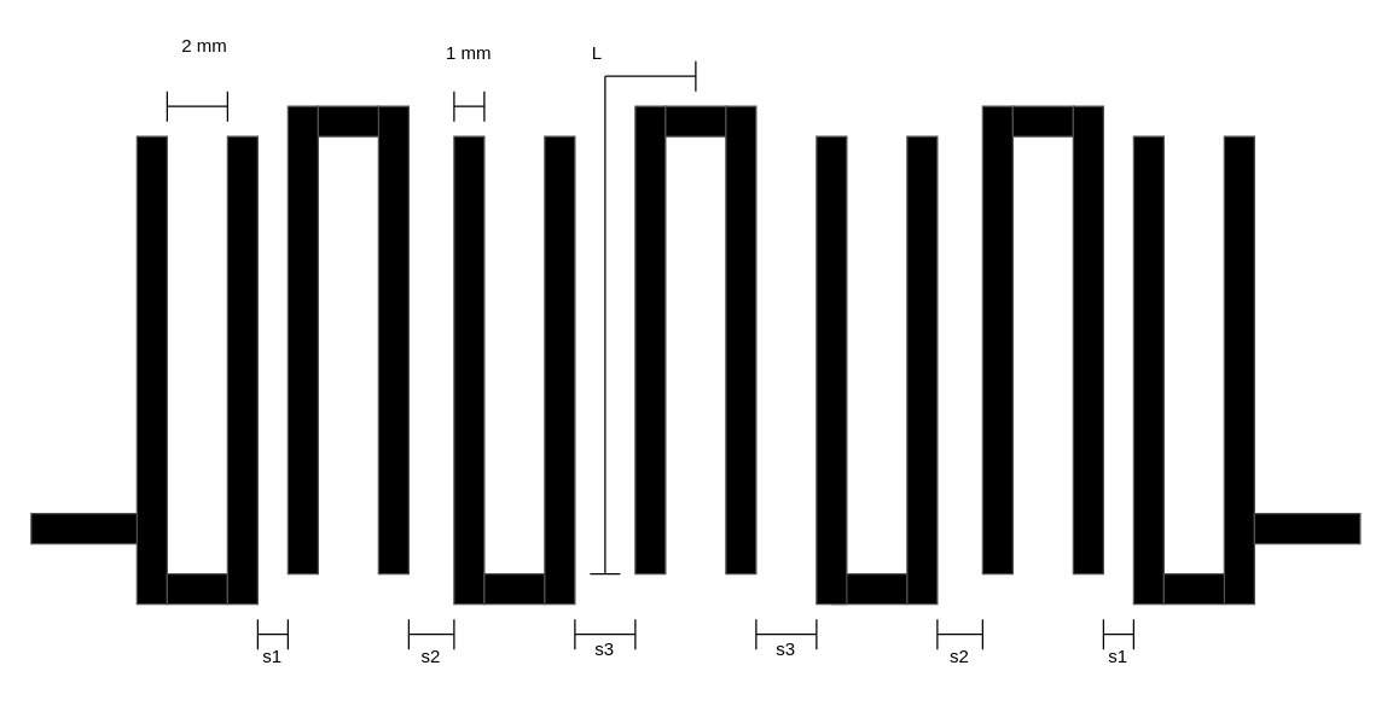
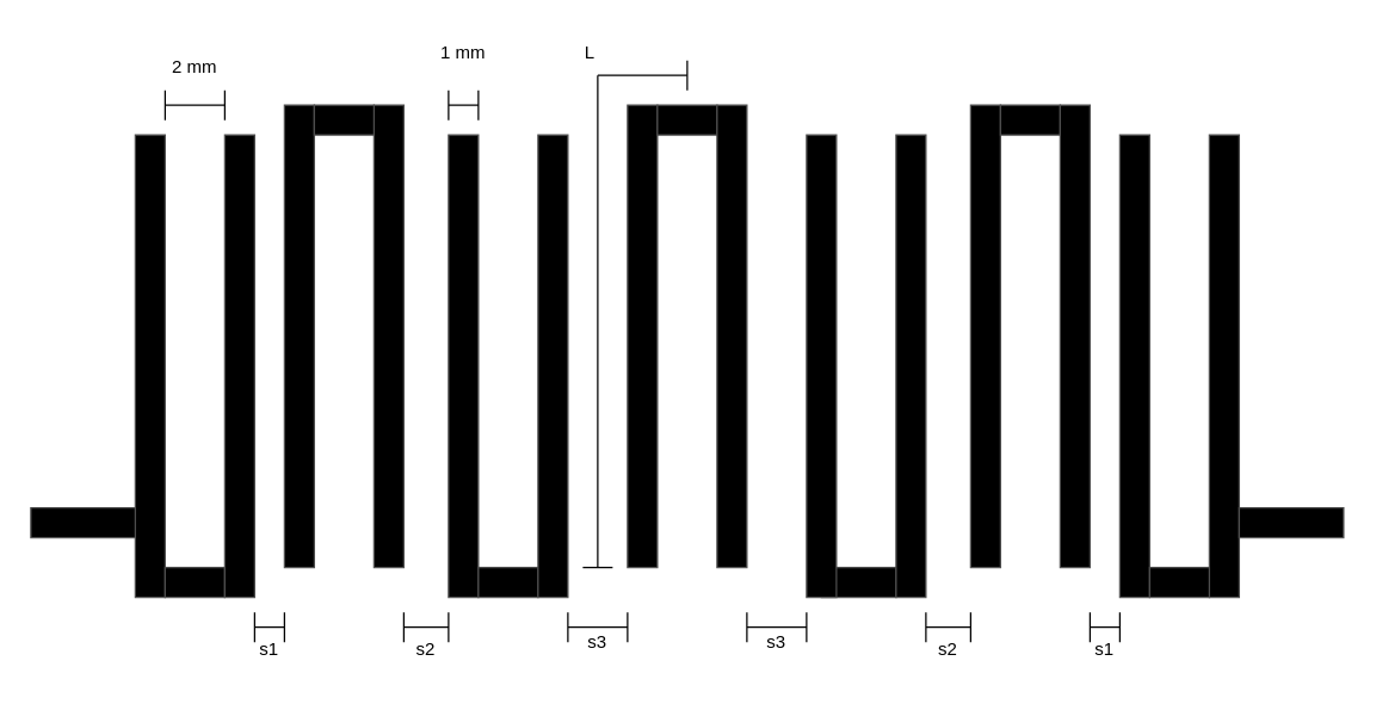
- <mxCell id="28" value="2 mm" style="text;html=1;align=center;verticalAlign=middle;whiteSpace=wrap;rounded=0;" vertex="1" parent="1"><mxGeometry x="105" y="15" width="60" height="30" as="geometry" /></mxCell>
+ <mxCell id="28" value="2 mm" style="text;html=1;align=center;verticalAlign=middle;whiteSpace=wrap;rounded=0;" vertex="1" parent="1"><mxGeometry x="100" y="30" width="60" height="30" as="geometry" /></mxCell>
